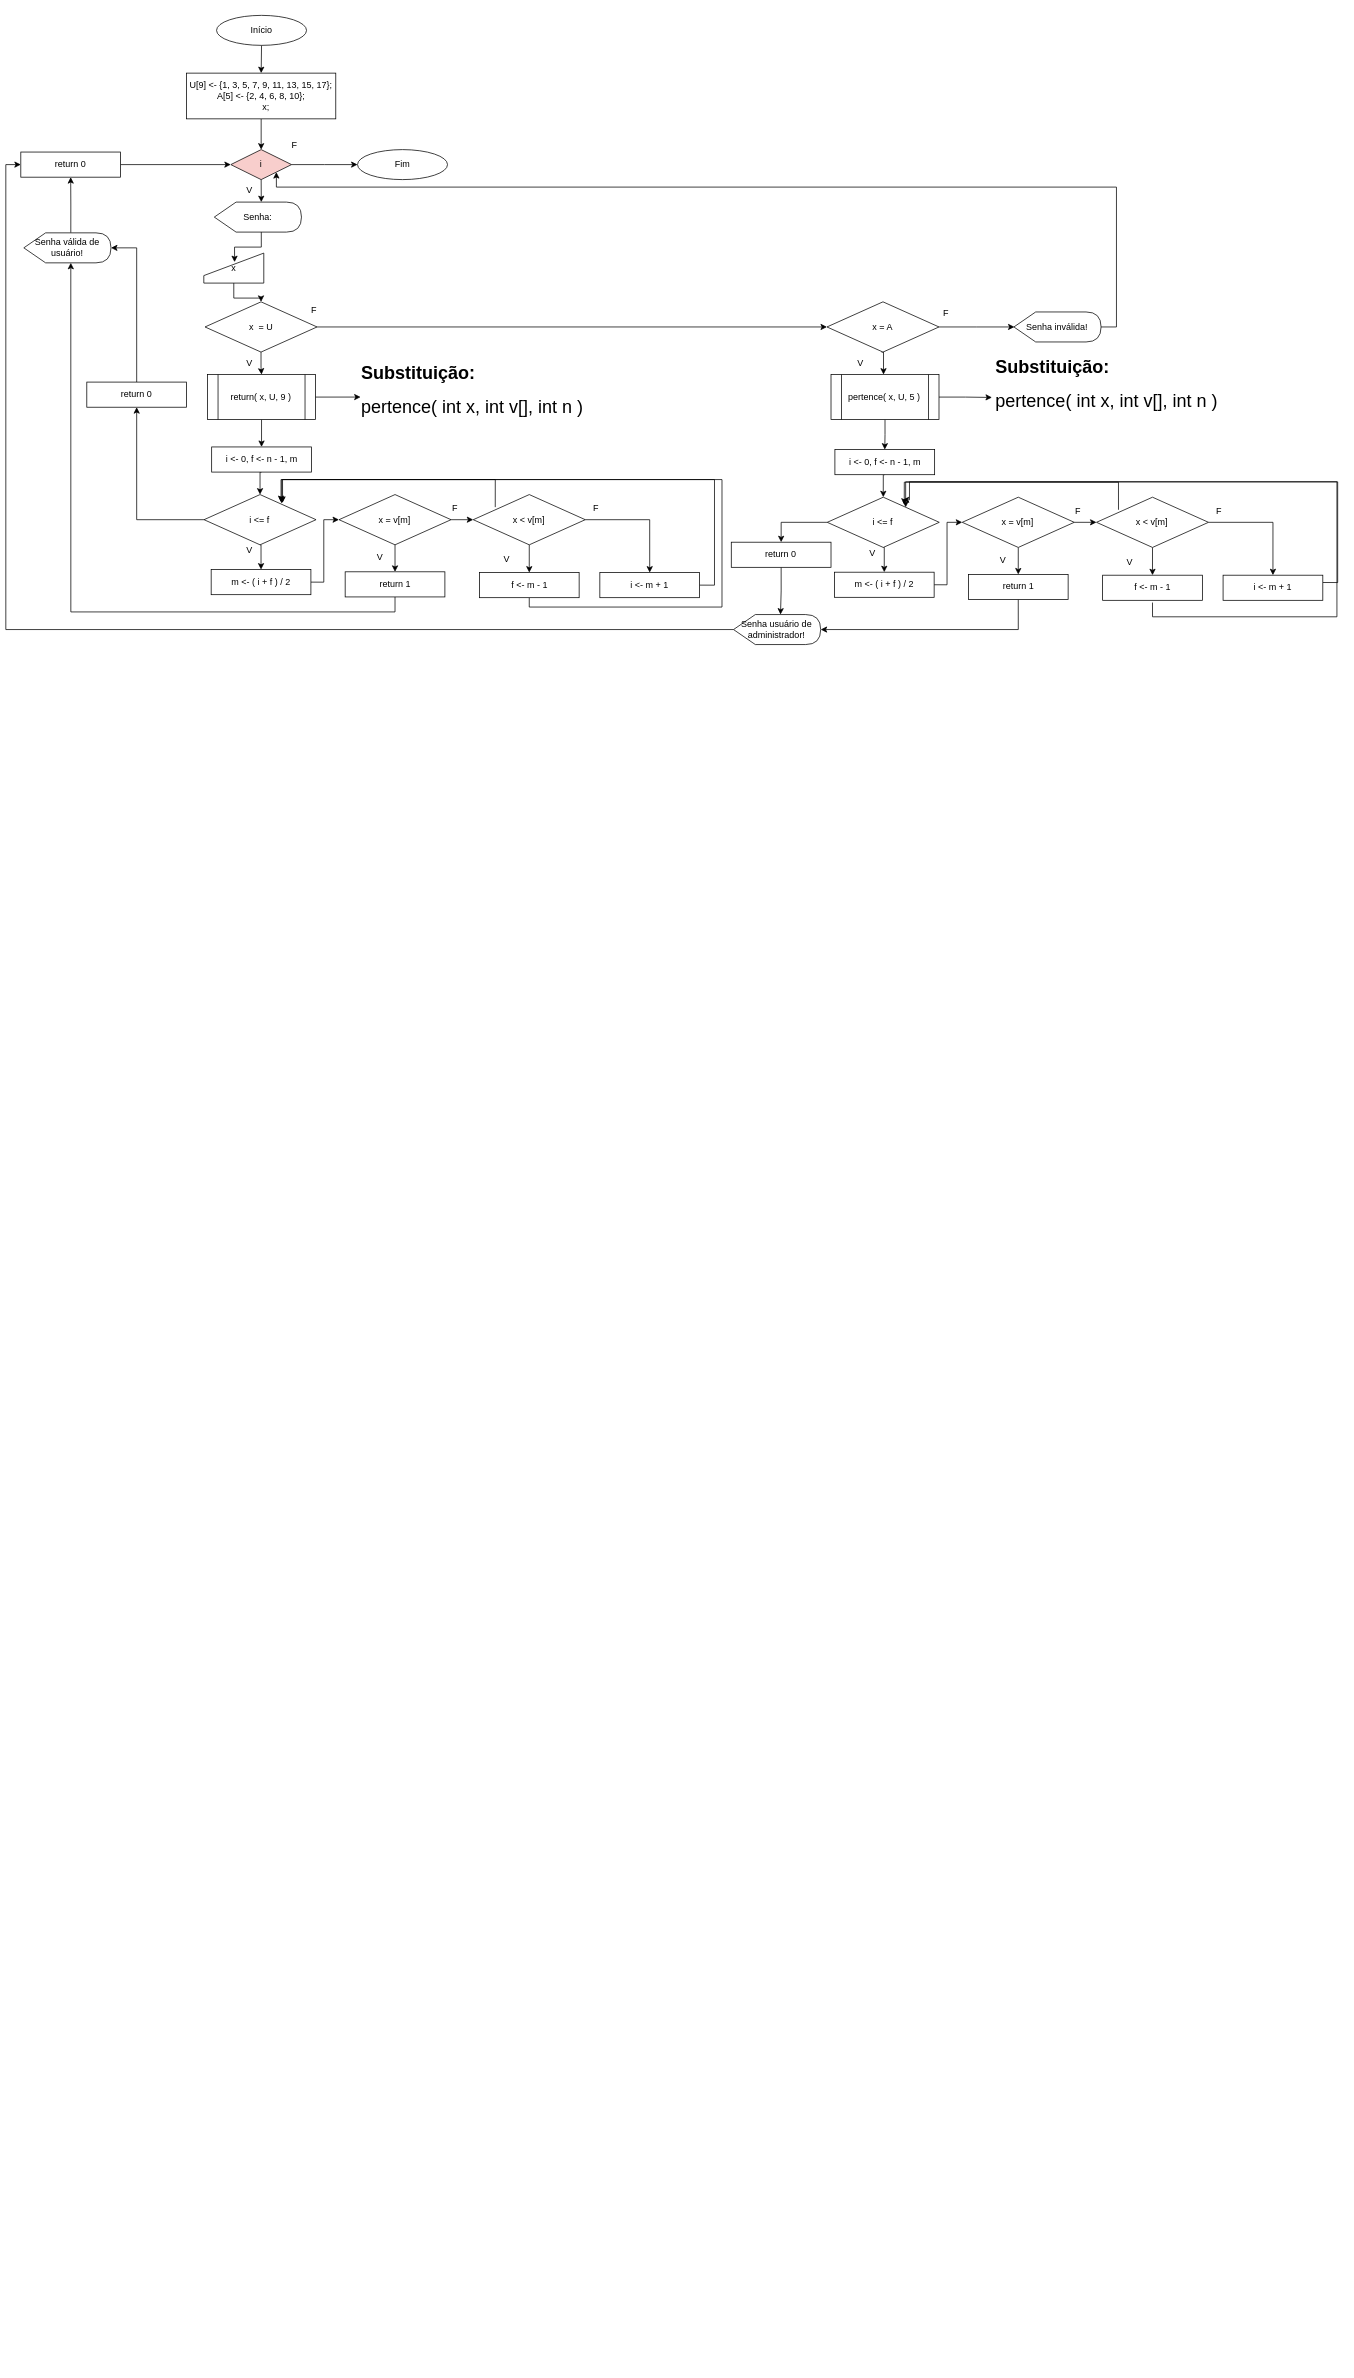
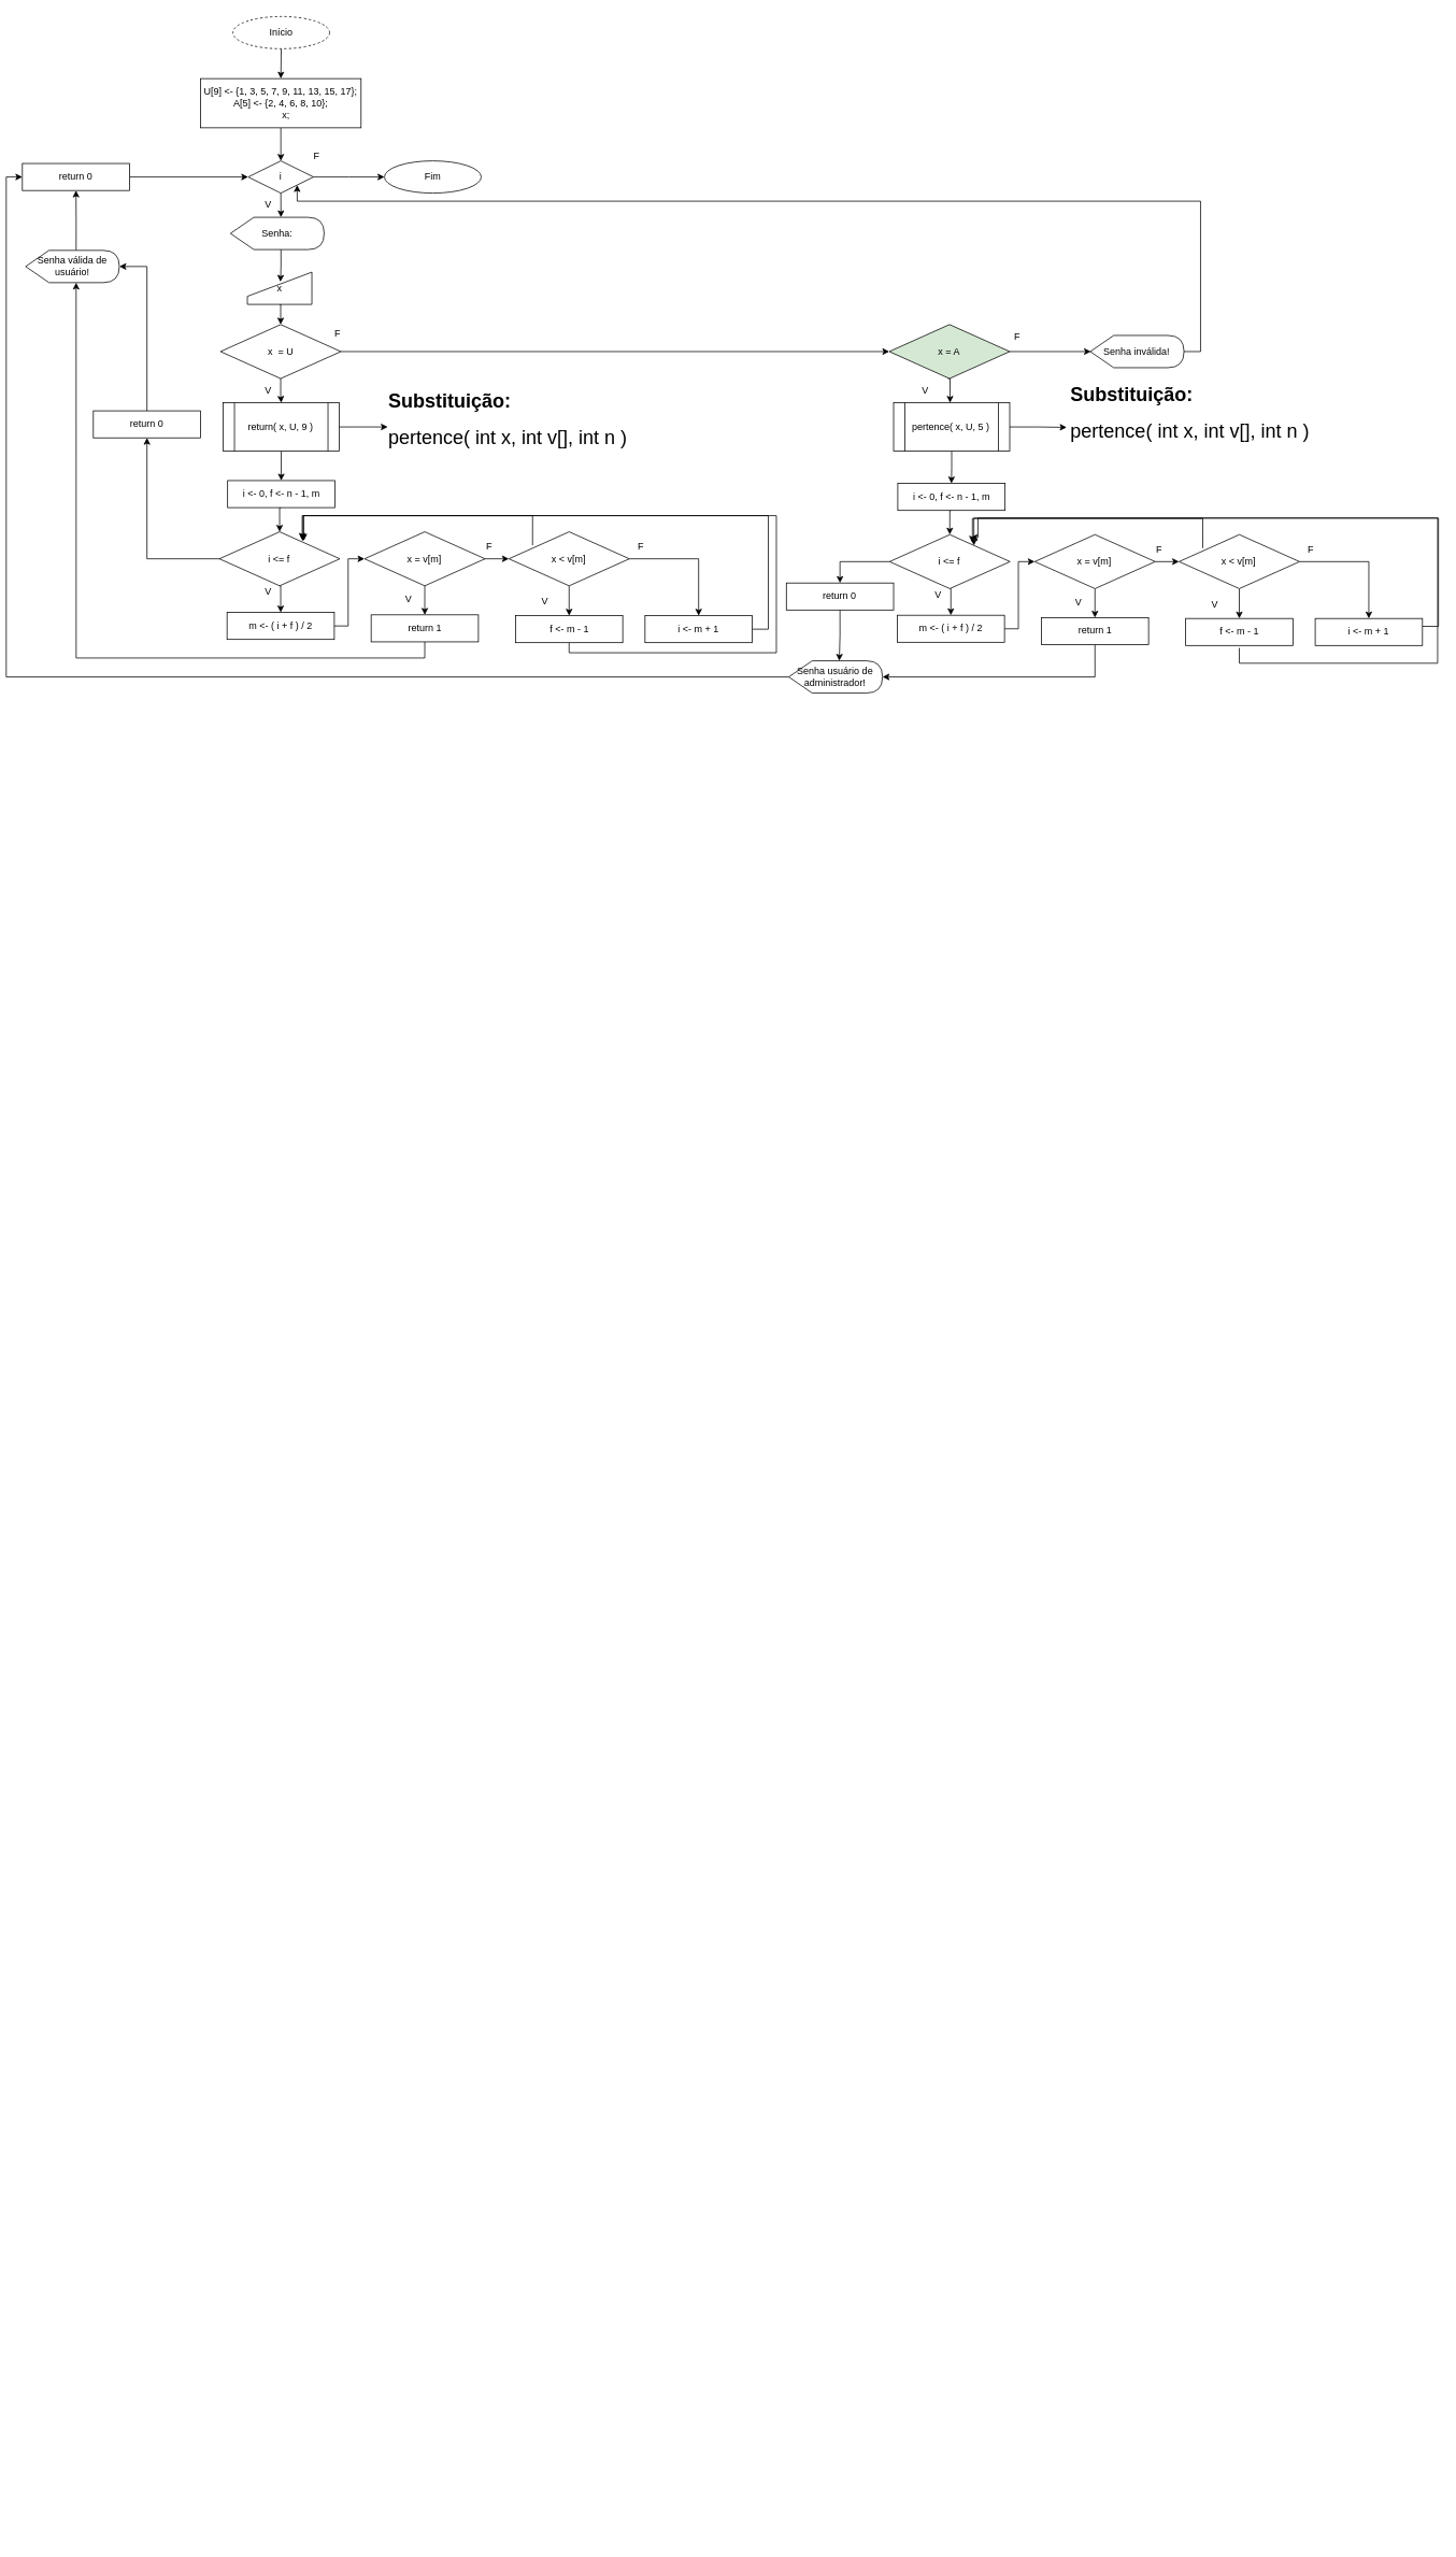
- <mxCell id="10" value="Início" style="ellipse;whiteSpace=wrap;html=1;" parent="1" vertex="1"><mxGeometry x="281" y="20" width="120" height="40" as="geometry" /></mxCell>
+ <mxCell id="10" value="Início" style="ellipse;whiteSpace=wrap;html=1;dashed=1;" parent="1" vertex="1"><mxGeometry x="281" y="20" width="120" height="40" as="geometry" /></mxCell>
- <mxCell id="15" value="i" style="rhombus;whiteSpace=wrap;html=1;fillColor=#f8cecc;" parent="1" vertex="1"><mxGeometry x="300" y="199" width="81" height="40" as="geometry" /></mxCell>
+ <mxCell id="15" value="i" style="rhombus;whiteSpace=wrap;html=1;" parent="1" vertex="1"><mxGeometry x="300" y="199" width="81" height="40" as="geometry" /></mxCell>
- <mxCell id="20" value="x" style="shape=manualInput;whiteSpace=wrap;html=1;" parent="1" vertex="1"><mxGeometry x="264" y="337" width="80" height="40" as="geometry" /></mxCell>
+ <mxCell id="20" value="x" style="shape=manualInput;whiteSpace=wrap;html=1;" parent="1" vertex="1"><mxGeometry x="299" y="337" width="80" height="40" as="geometry" /></mxCell>
- <mxCell id="28" value="x = A" style="rhombus;whiteSpace=wrap;html=1;" parent="1" vertex="1"><mxGeometry x="1095" y="402" width="149.37" height="67" as="geometry" /></mxCell>
+ <mxCell id="28" value="x = A" style="rhombus;whiteSpace=wrap;html=1;fillColor=#d5e8d4;" parent="1" vertex="1"><mxGeometry x="1095" y="402" width="149.37" height="67" as="geometry" /></mxCell>
